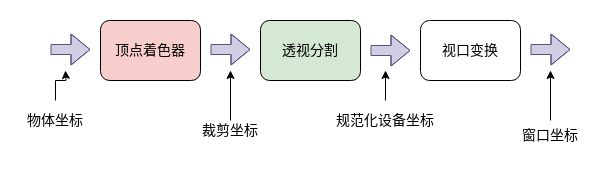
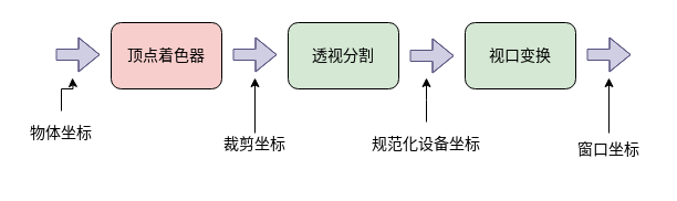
- <mxCell id="4" value="&lt;font style=&quot;font-size: 14px&quot;&gt;视口变换&lt;/font&gt;" style="rounded=1;whiteSpace=wrap;html=1;" vertex="1" parent="1"><mxGeometry x="420" y="20" width="100" height="60" as="geometry" /></mxCell>
+ <mxCell id="4" value="&lt;font style=&quot;font-size: 14px&quot;&gt;视口变换&lt;/font&gt;" style="rounded=1;whiteSpace=wrap;html=1;fillColor=#d5e8d4;" vertex="1" parent="1"><mxGeometry x="420" y="20" width="100" height="60" as="geometry" /></mxCell>
- <mxCell id="12" value="&lt;font style=&quot;font-size: 14px&quot;&gt;规范化设备坐标&lt;/font&gt;" style="text;html=1;strokeColor=none;fillColor=none;align=center;verticalAlign=middle;whiteSpace=wrap;rounded=0;" vertex="1" parent="1"><mxGeometry x="330" y="100" width="110" height="40" as="geometry" /></mxCell>
+ <mxCell id="12" value="&lt;font style=&quot;font-size: 14px&quot;&gt;规范化设备坐标&lt;/font&gt;" style="text;html=1;strokeColor=none;fillColor=none;align=center;verticalAlign=middle;whiteSpace=wrap;rounded=0;" vertex="1" parent="1"><mxGeometry x="330" y="110" width="110" height="40" as="geometry" /></mxCell>
